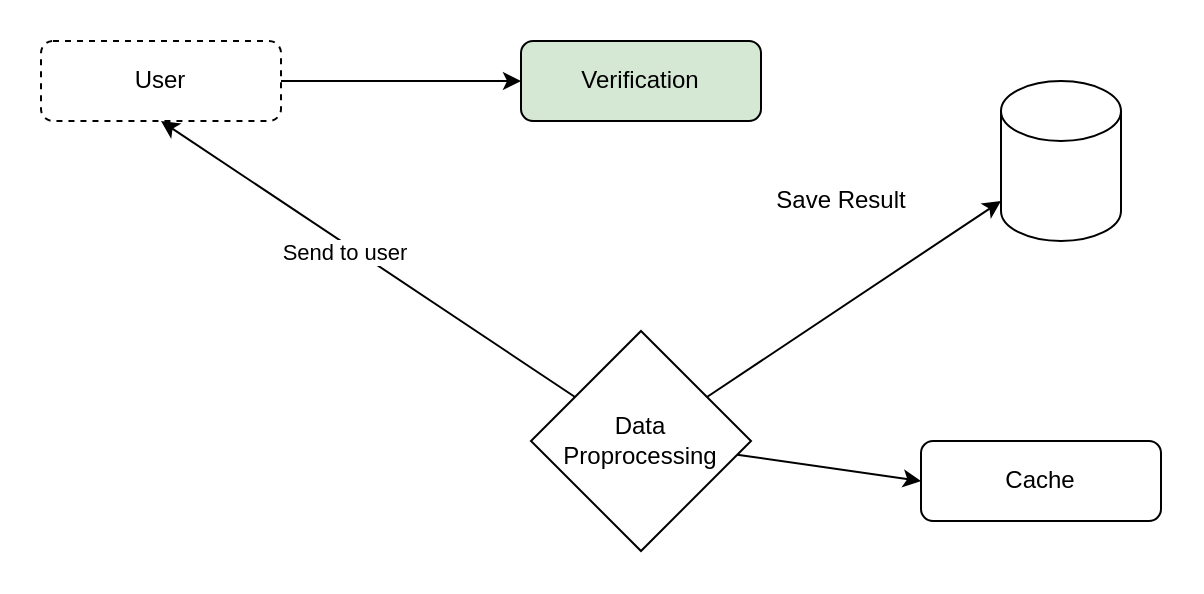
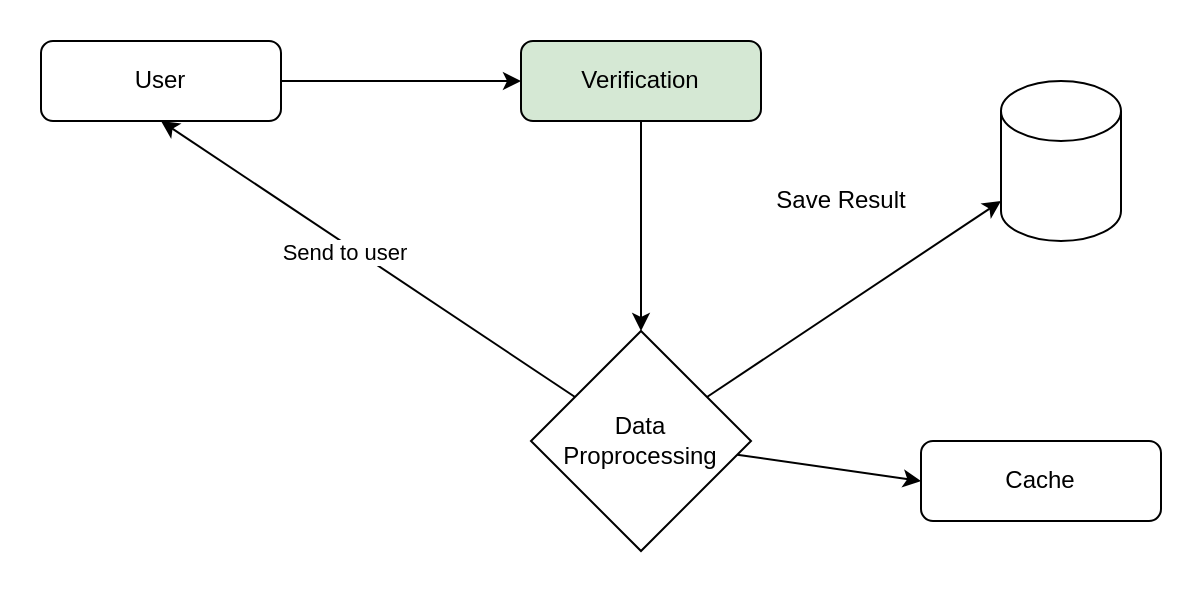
- <mxCell id="3" value="User" style="rounded=1;whiteSpace=wrap;html=1;dashed=1;" vertex="1" parent="1"><mxGeometry x="20" y="20" width="120" height="40" as="geometry" /></mxCell>
+ <mxCell id="3" value="User" style="rounded=1;whiteSpace=wrap;html=1;" vertex="1" parent="1"><mxGeometry x="20" y="20" width="120" height="40" as="geometry" /></mxCell>
+ <mxCell id="4" style="edgeStyle=none;html=1;" edge="1" parent="1" source="5" target="11"><mxGeometry relative="1" as="geometry" /></mxCell>
